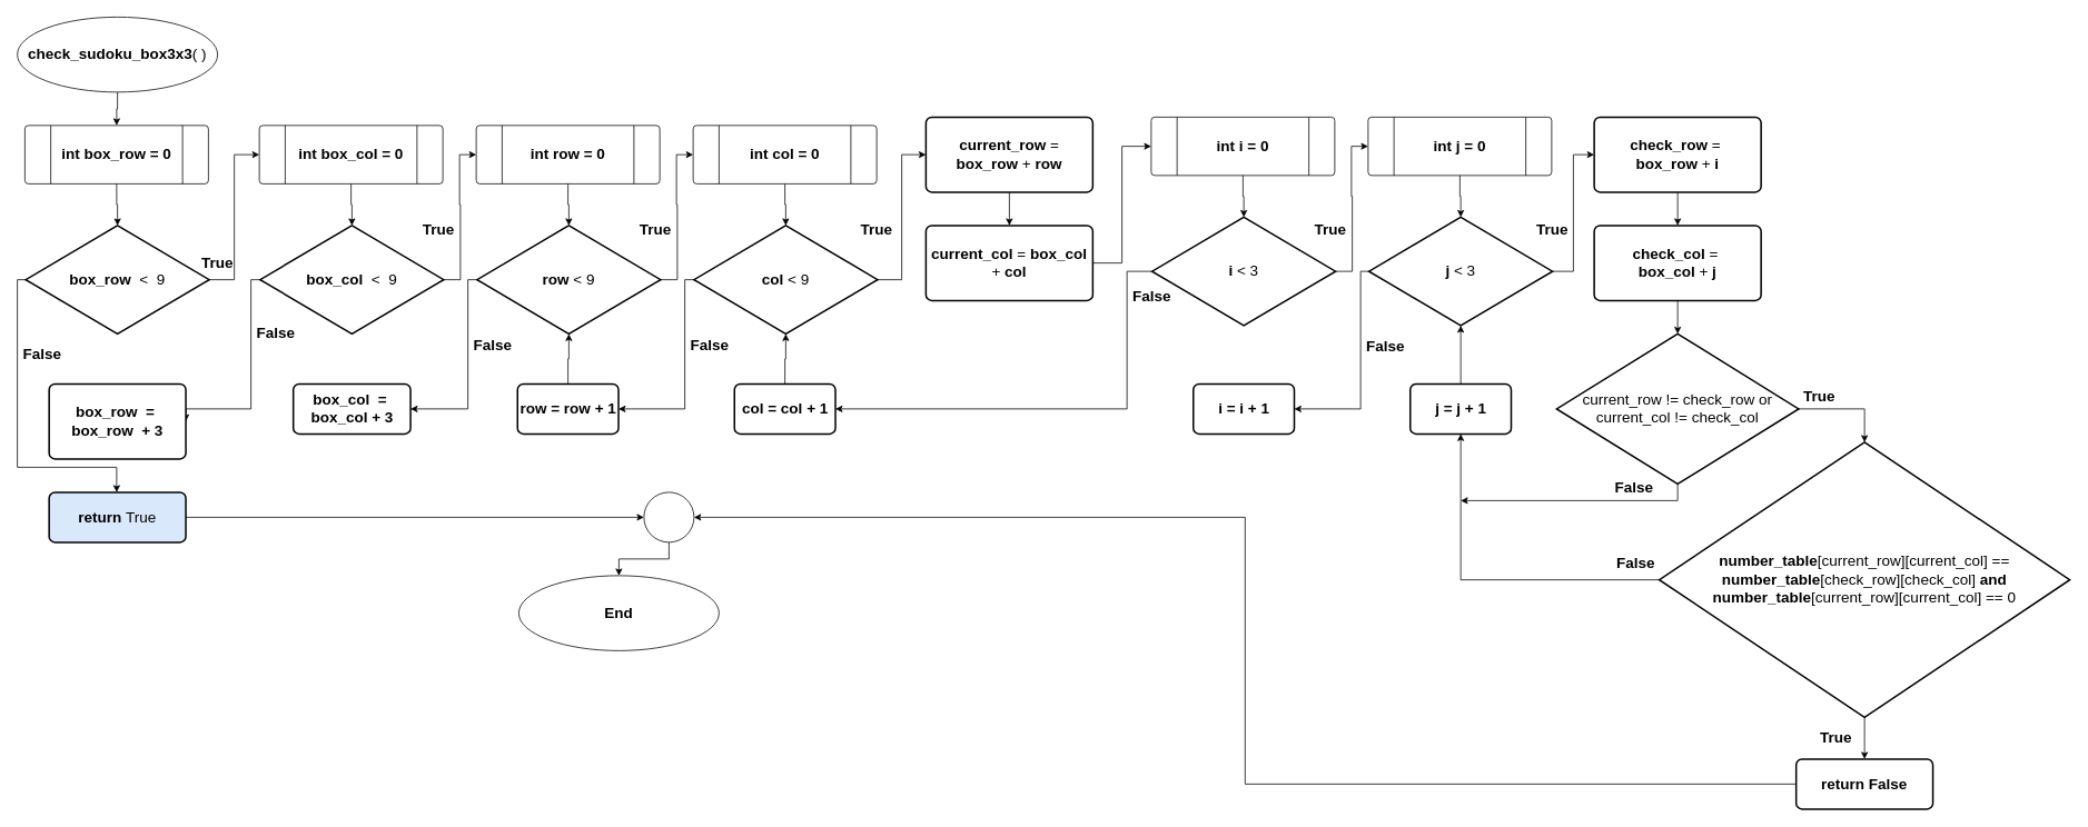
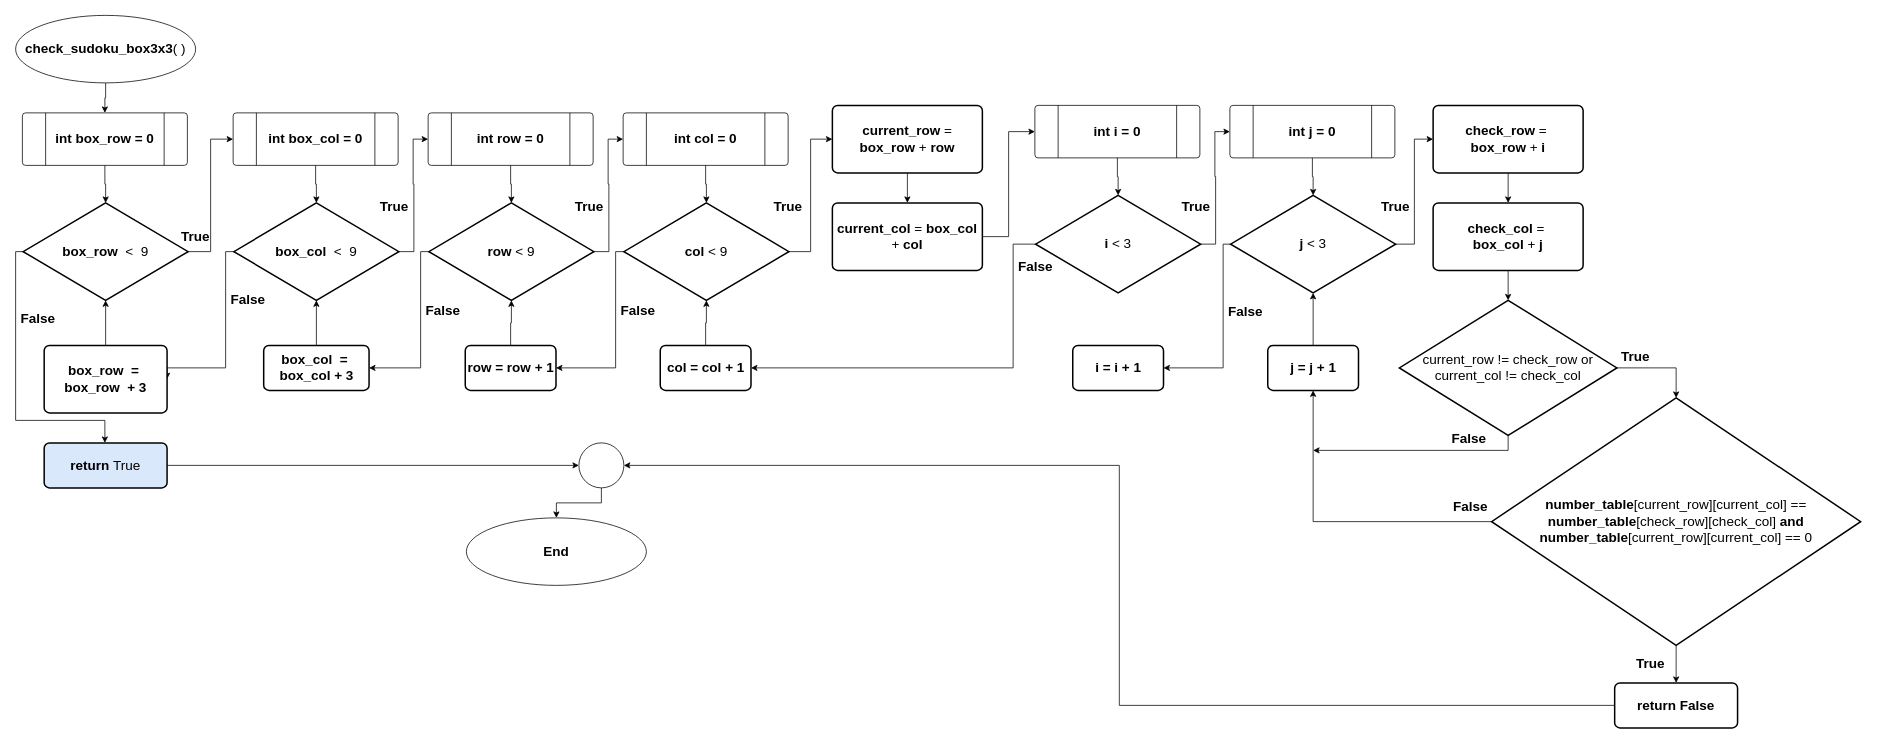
+ <mxCell id="68" style="edgeStyle=orthogonalEdgeStyle;rounded=0;orthogonalLoop=1;jettySize=auto;html=1;exitX=0.5;exitY=0;exitDx=0;exitDy=0;entryX=0.5;entryY=1;entryDx=0;entryDy=0;entryPerimeter=0;" parent="1" source="64" target="8" edge="1"><mxGeometry relative="1" as="geometry" /></mxCell>
+ <mxCell id="67" style="edgeStyle=orthogonalEdgeStyle;rounded=0;orthogonalLoop=1;jettySize=auto;html=1;exitX=0.5;exitY=0;exitDx=0;exitDy=0;entryX=0.5;entryY=1;entryDx=0;entryDy=0;entryPerimeter=0;" parent="1" source="63" target="14" edge="1"><mxGeometry relative="1" as="geometry" /></mxCell>
